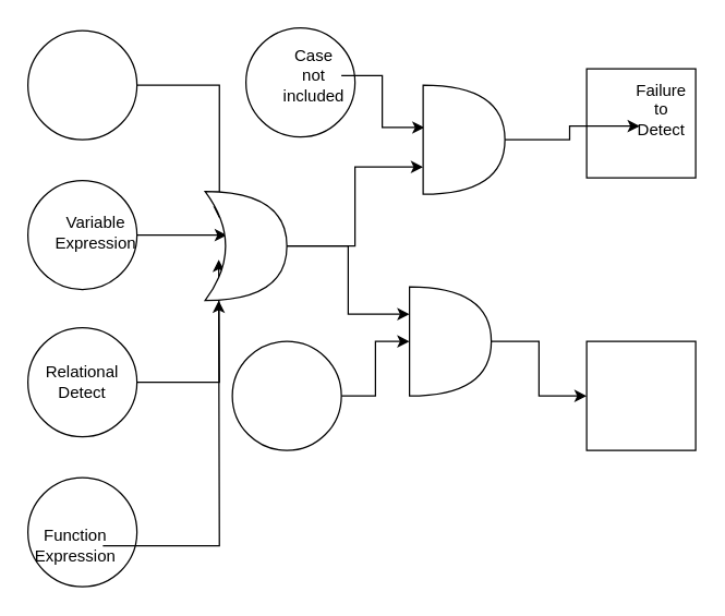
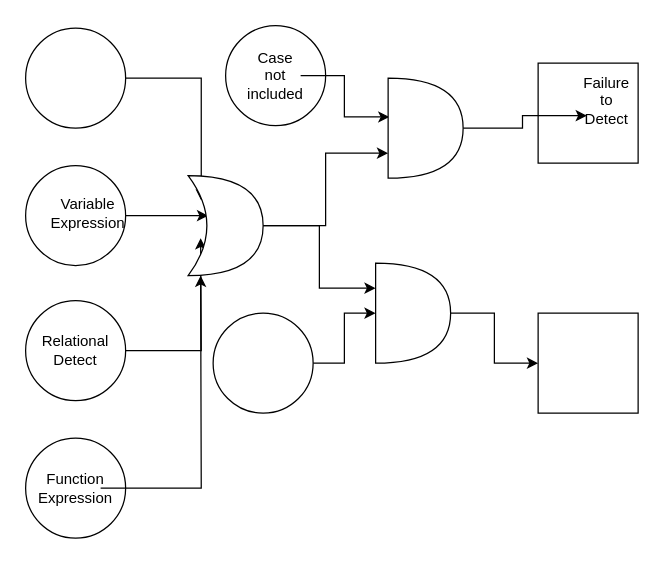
- <mxCell id="6" value="Case not included" style="text;html=1;strokeColor=none;fillColor=none;align=center;verticalAlign=middle;whiteSpace=wrap;rounded=0;" vertex="1" parent="1"><mxGeometry x="210" y="45" width="40" height="20" as="geometry" /></mxCell>
+ <mxCell id="6" value="Case not included" style="text;html=1;strokeColor=none;fillColor=none;align=center;verticalAlign=middle;whiteSpace=wrap;rounded=0;" vertex="1" parent="1"><mxGeometry x="200" y="50" width="40" height="20" as="geometry" /></mxCell>
- <mxCell id="25" value="&lt;div&gt;Function&lt;/div&gt;&lt;div&gt;Expression&lt;br&gt;&lt;/div&gt;" style="text;html=1;strokeColor=none;fillColor=none;align=center;verticalAlign=middle;whiteSpace=wrap;rounded=0;" vertex="1" parent="1"><mxGeometry x="35" y="390" width="40" height="20" as="geometry" /></mxCell>
+ <mxCell id="25" value="&lt;div&gt;Function&lt;/div&gt;&lt;div&gt;Expression&lt;br&gt;&lt;/div&gt;" style="text;html=1;strokeColor=none;fillColor=none;align=center;verticalAlign=middle;whiteSpace=wrap;rounded=0;" vertex="1" parent="1"><mxGeometry x="40" y="380" width="40" height="20" as="geometry" /></mxCell>
